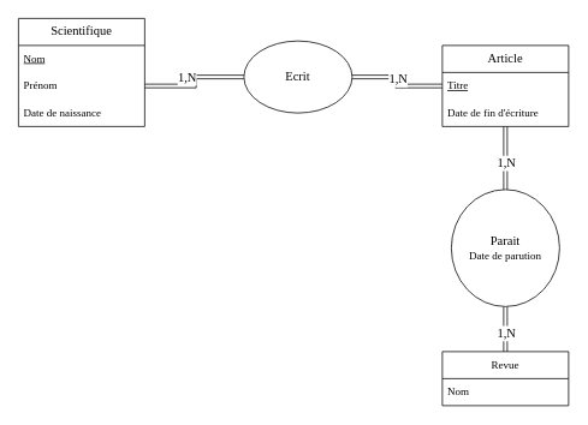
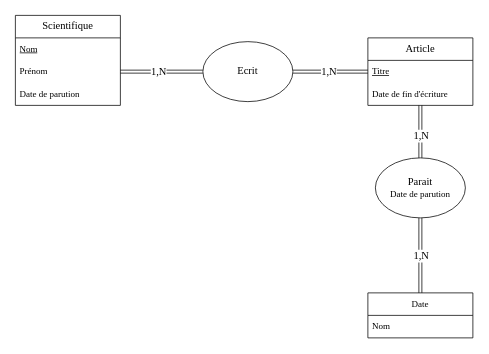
- <mxCell id="18" value="&lt;font style=&quot;font-size: 14px;&quot;&gt;Ecrit&lt;/font&gt;" style="ellipse;whiteSpace=wrap;html=1;fontFamily=FiraCode Nerd Font Propo;" parent="1" vertex="1"><mxGeometry x="270" y="45" width="120" height="80" as="geometry" /></mxCell>
+ <mxCell id="18" value="&lt;font style=&quot;font-size: 14px;&quot;&gt;Ecrit&lt;/font&gt;" style="ellipse;whiteSpace=wrap;html=1;fontFamily=FiraCode Nerd Font Propo;" parent="1" vertex="1"><mxGeometry x="270" y="55" width="120" height="80" as="geometry" /></mxCell>
- <mxCell id="12" value="Date de naissance" style="text;strokeColor=none;fillColor=none;align=left;verticalAlign=middle;spacingLeft=4;spacingRight=4;overflow=hidden;points=[[0,0.5],[1,0.5]];portConstraint=eastwest;rotatable=0;whiteSpace=wrap;html=1;fontFamily=FiraCode Nerd Font Propo;" parent="9" vertex="1"><mxGeometry y="90" width="140" height="30" as="geometry" /></mxCell>
+ <mxCell id="12" value="Date de parution" style="text;strokeColor=none;fillColor=none;align=left;verticalAlign=middle;spacingLeft=4;spacingRight=4;overflow=hidden;points=[[0,0.5],[1,0.5]];portConstraint=eastwest;rotatable=0;whiteSpace=wrap;html=1;fontFamily=FiraCode Nerd Font Propo;" parent="9" vertex="1"><mxGeometry y="90" width="140" height="30" as="geometry" /></mxCell>
- <mxCell id="15" value="&lt;font style=&quot;font-size: 14px;&quot;&gt;Parait&lt;/font&gt;&lt;br&gt;Date de parution" style="ellipse;whiteSpace=wrap;html=1;fontFamily=FiraCode Nerd Font Propo;" parent="1" vertex="1"><mxGeometry x="500" y="210" width="120" height="130" as="geometry" /></mxCell>
+ <mxCell id="15" value="&lt;font style=&quot;font-size: 14px;&quot;&gt;Parait&lt;/font&gt;&lt;br&gt;Date de parution" style="ellipse;whiteSpace=wrap;html=1;fontFamily=FiraCode Nerd Font Propo;" parent="1" vertex="1"><mxGeometry x="500" y="210" width="120" height="80" as="geometry" /></mxCell>
- <mxCell id="4" value="Revue" style="swimlane;fontStyle=0;childLayout=stackLayout;horizontal=1;startSize=30;horizontalStack=0;resizeParent=1;resizeParentMax=0;resizeLast=0;collapsible=1;marginBottom=0;whiteSpace=wrap;html=1;fontFamily=FiraCode Nerd Font Propo;" parent="1" vertex="1"><mxGeometry x="490" y="390" width="140" height="60" as="geometry" /></mxCell>
+ <mxCell id="4" value="Date" style="swimlane;fontStyle=0;childLayout=stackLayout;horizontal=1;startSize=30;horizontalStack=0;resizeParent=1;resizeParentMax=0;resizeLast=0;collapsible=1;marginBottom=0;whiteSpace=wrap;html=1;fontFamily=FiraCode Nerd Font Propo;" parent="1" vertex="1"><mxGeometry x="490" y="390" width="140" height="60" as="geometry" /></mxCell>
